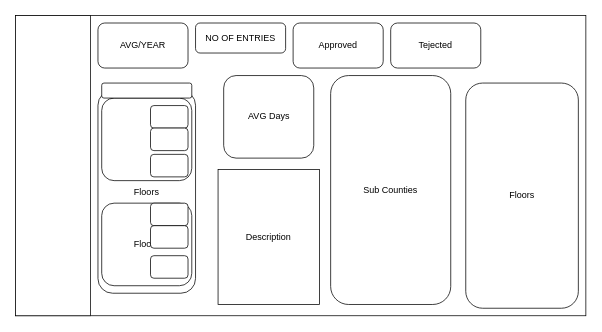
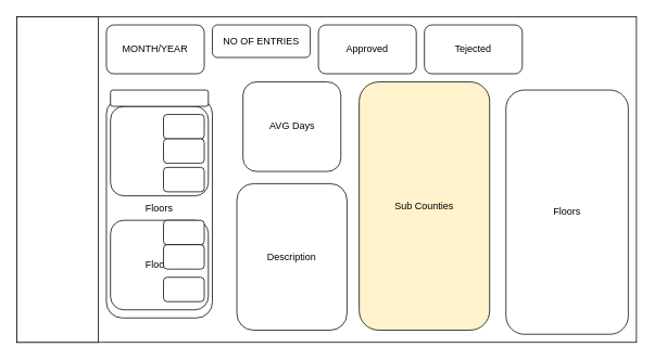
- <mxCell id="4" value="AVG/YEAR" style="rounded=1;whiteSpace=wrap;html=1;" parent="1" vertex="1"><mxGeometry x="130" y="30" width="120" height="60" as="geometry" /></mxCell>
+ <mxCell id="4" value="MONTH/YEAR" style="rounded=1;whiteSpace=wrap;html=1;" parent="1" vertex="1"><mxGeometry x="130" y="30" width="120" height="60" as="geometry" /></mxCell>
- <mxCell id="19" value="Sub Counties" style="rounded=1;whiteSpace=wrap;html=1;" vertex="1" parent="1"><mxGeometry x="440" y="100" width="160" height="305" as="geometry" /></mxCell>
+ <mxCell id="19" value="Sub Counties" style="rounded=1;whiteSpace=wrap;html=1;fillColor=#fff2cc;" vertex="1" parent="1"><mxGeometry x="440" y="100" width="160" height="305" as="geometry" /></mxCell>
- <mxCell id="20" value="Description" style="whiteSpace=wrap;html=1;rounded=0;" vertex="1" parent="1"><mxGeometry x="290" y="225" width="135" height="180" as="geometry" /></mxCell>
+ <mxCell id="20" value="Description" style="rounded=1;whiteSpace=wrap;html=1;" vertex="1" parent="1"><mxGeometry x="290" y="225" width="135" height="180" as="geometry" /></mxCell>
